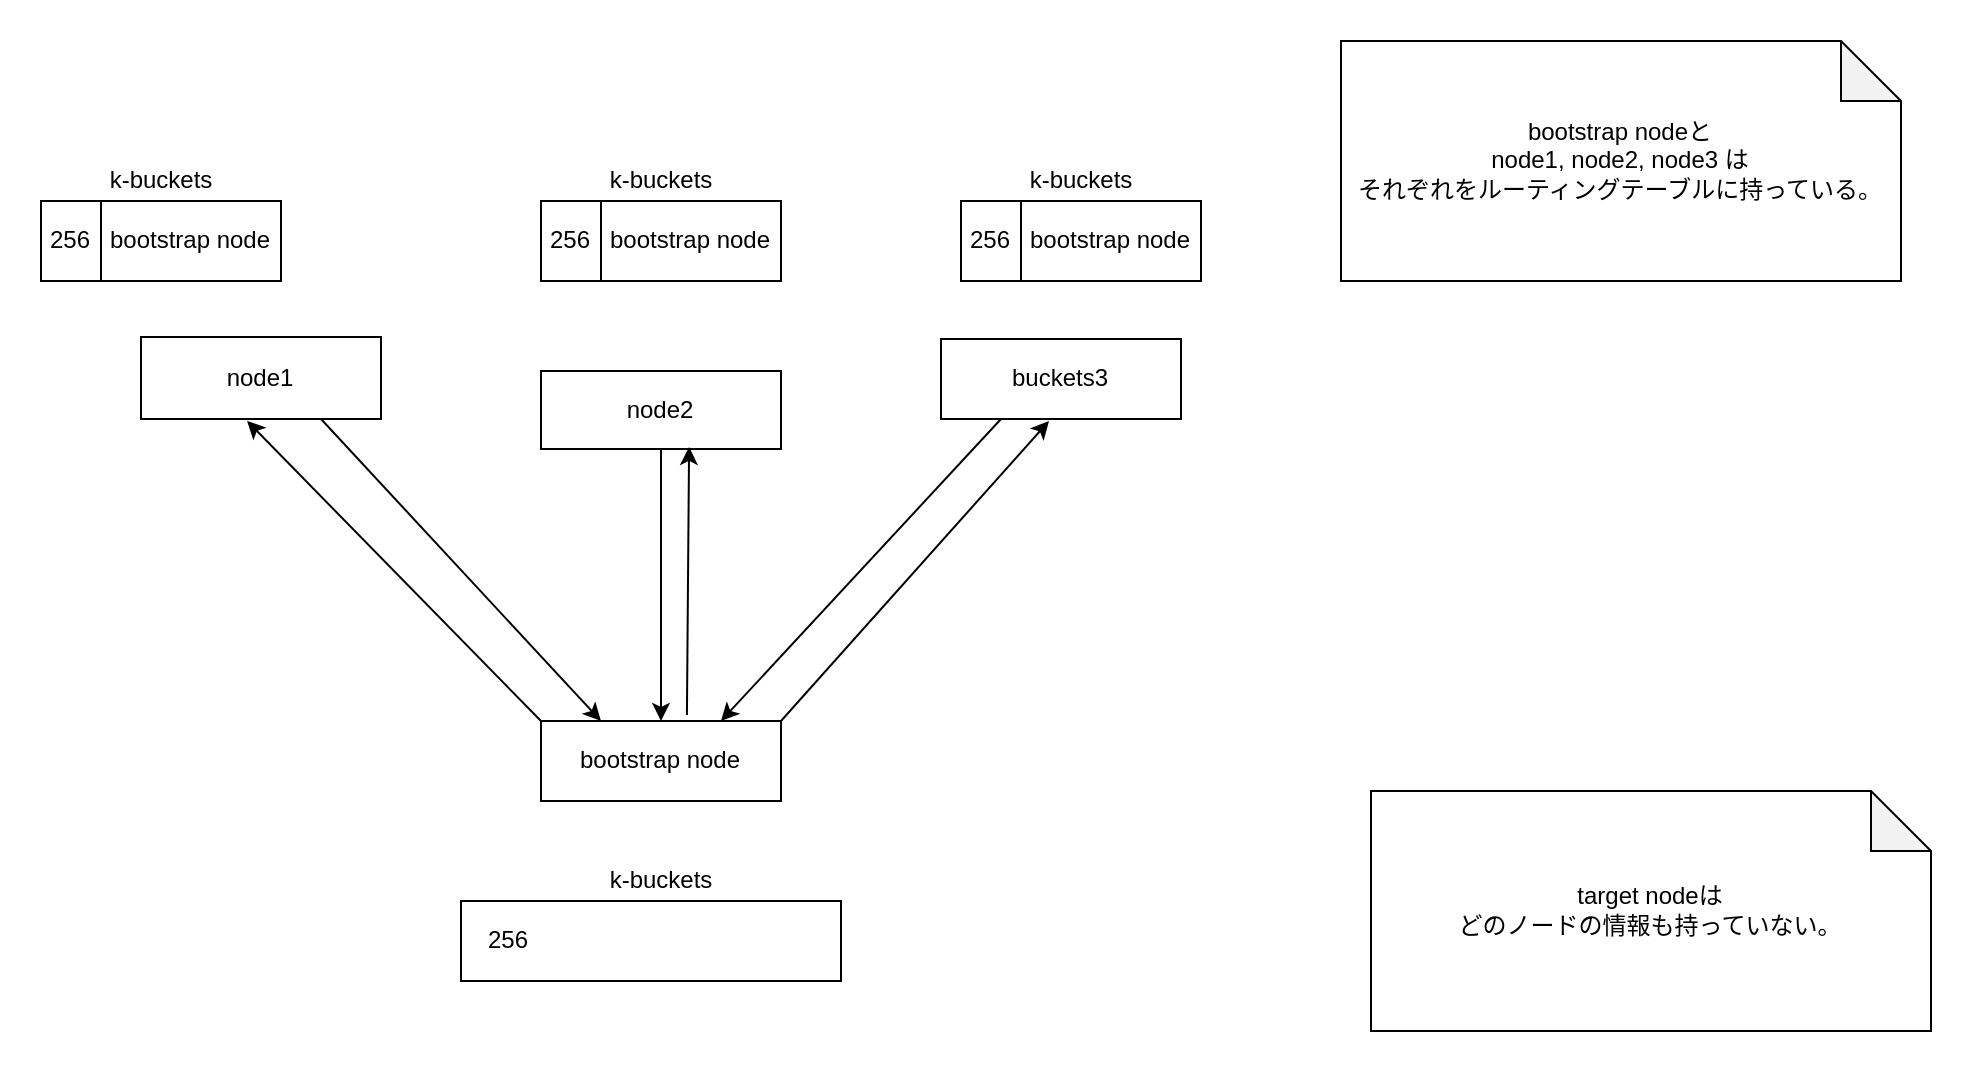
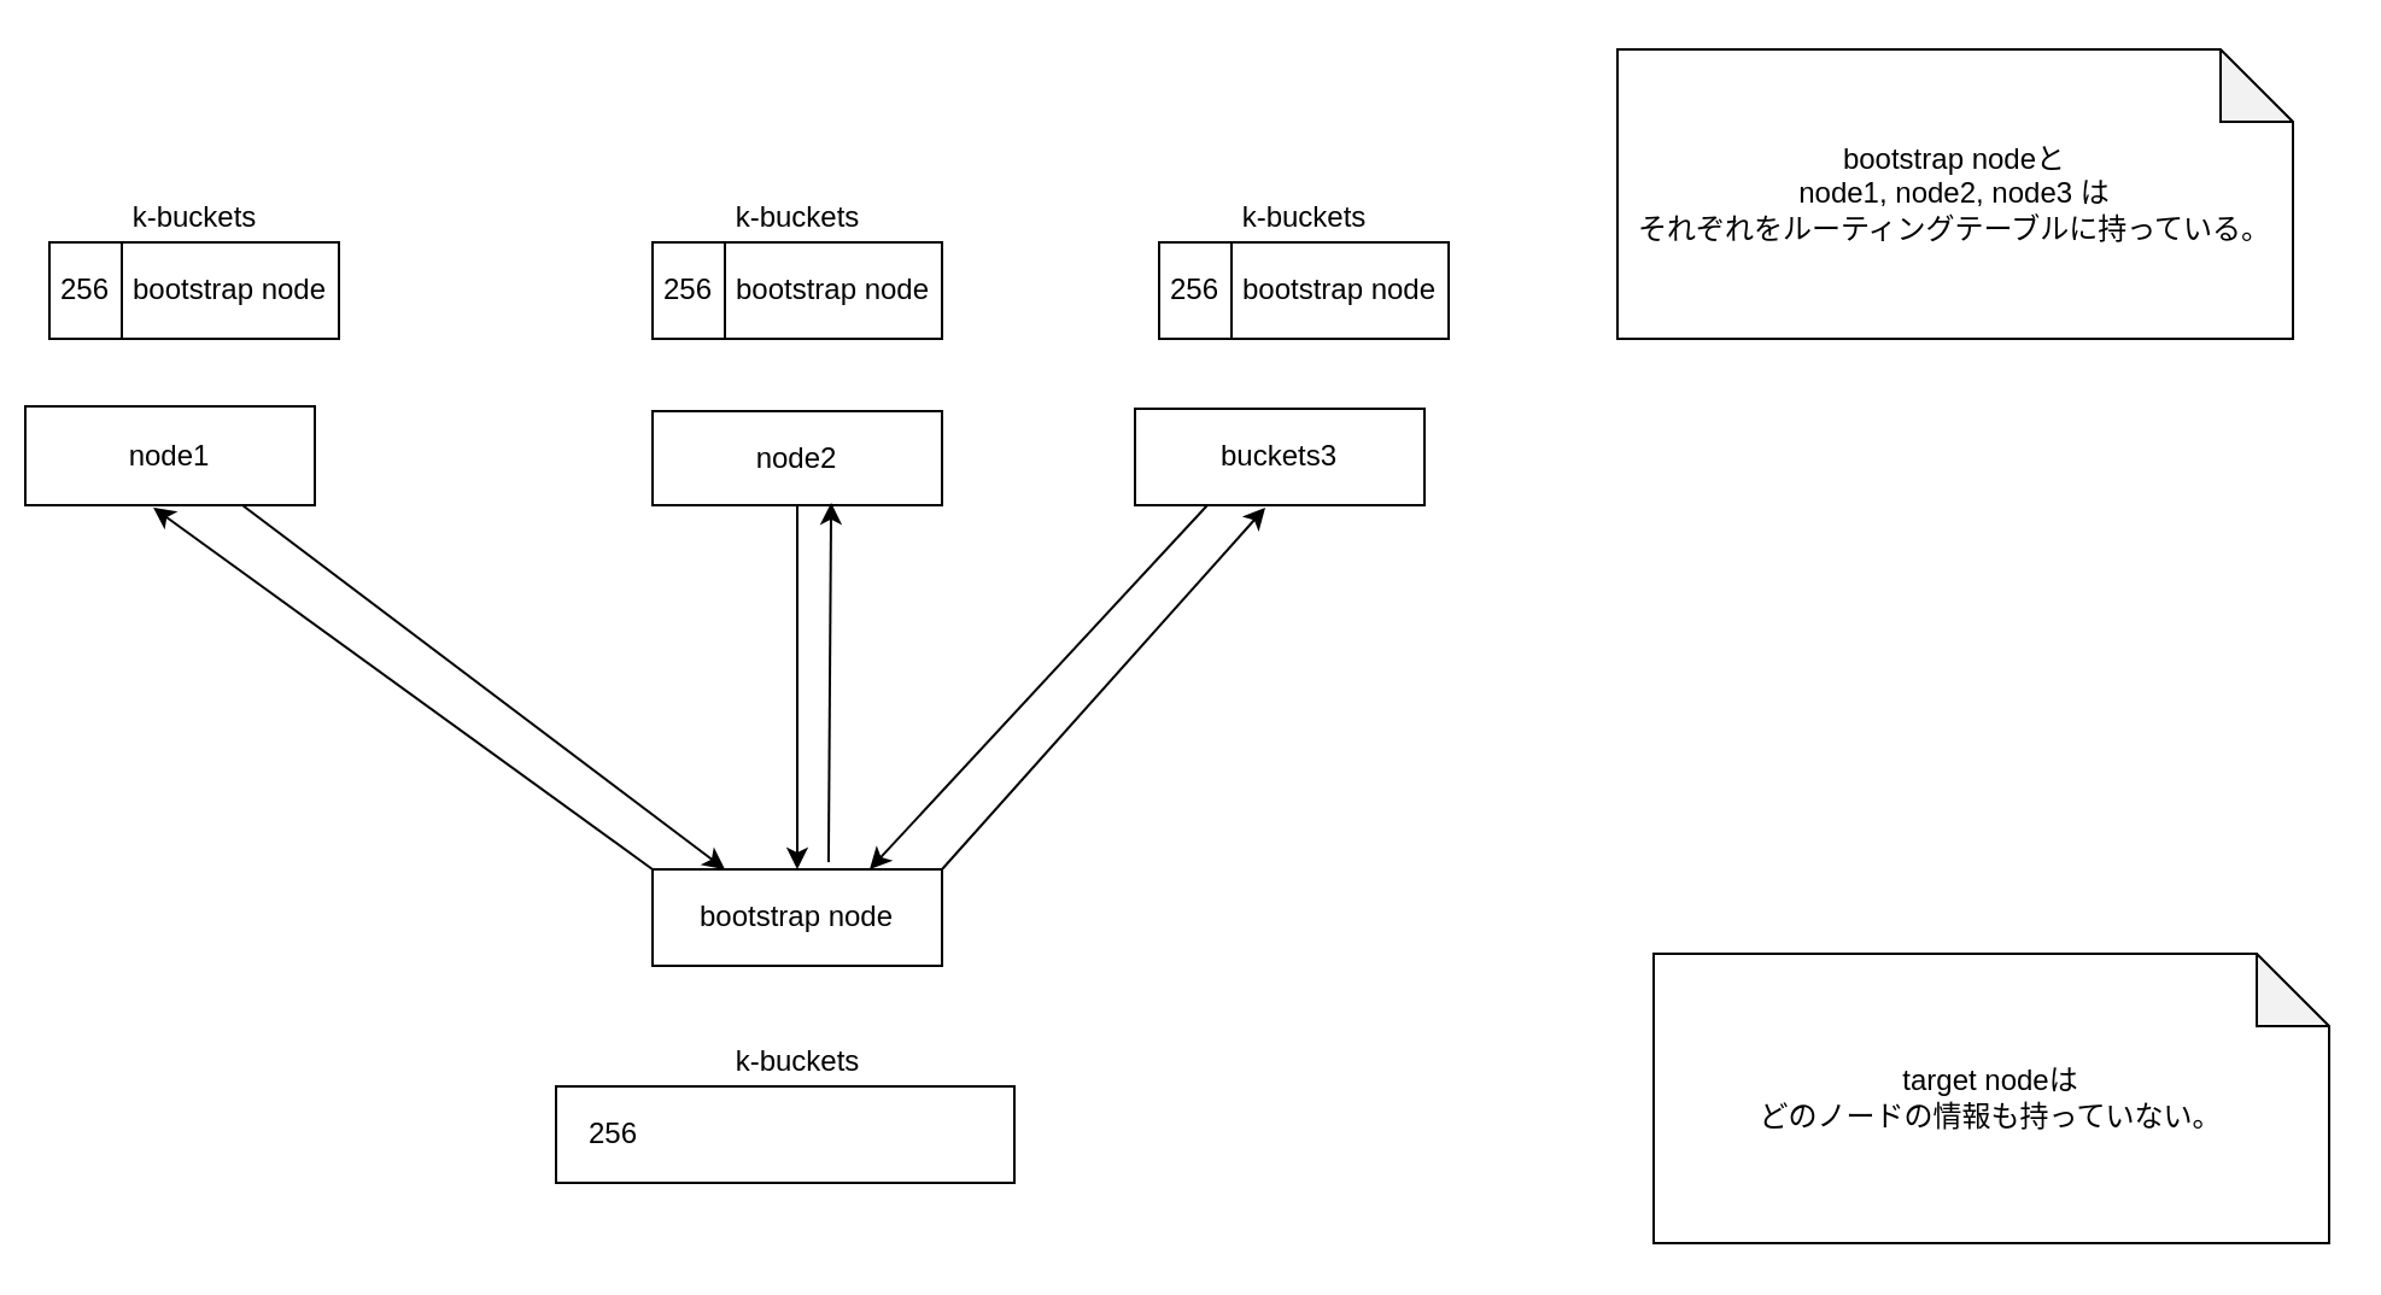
- <mxCell id="2" value="node1" style="rounded=0;whiteSpace=wrap;html=1;" parent="1" vertex="1"><mxGeometry x="70" y="168" width="120" height="41" as="geometry" /></mxCell>
+ <mxCell id="2" value="node1" style="rounded=0;whiteSpace=wrap;html=1;" parent="1" vertex="1"><mxGeometry x="10" y="168" width="120" height="41" as="geometry" /></mxCell>
- <mxCell id="3" value="node2" style="rounded=0;whiteSpace=wrap;html=1;" parent="1" vertex="1"><mxGeometry x="270" y="185" width="120" height="39" as="geometry" /></mxCell>
+ <mxCell id="3" value="node2" style="rounded=0;whiteSpace=wrap;html=1;" parent="1" vertex="1"><mxGeometry x="270" y="170" width="120" height="39" as="geometry" /></mxCell>
